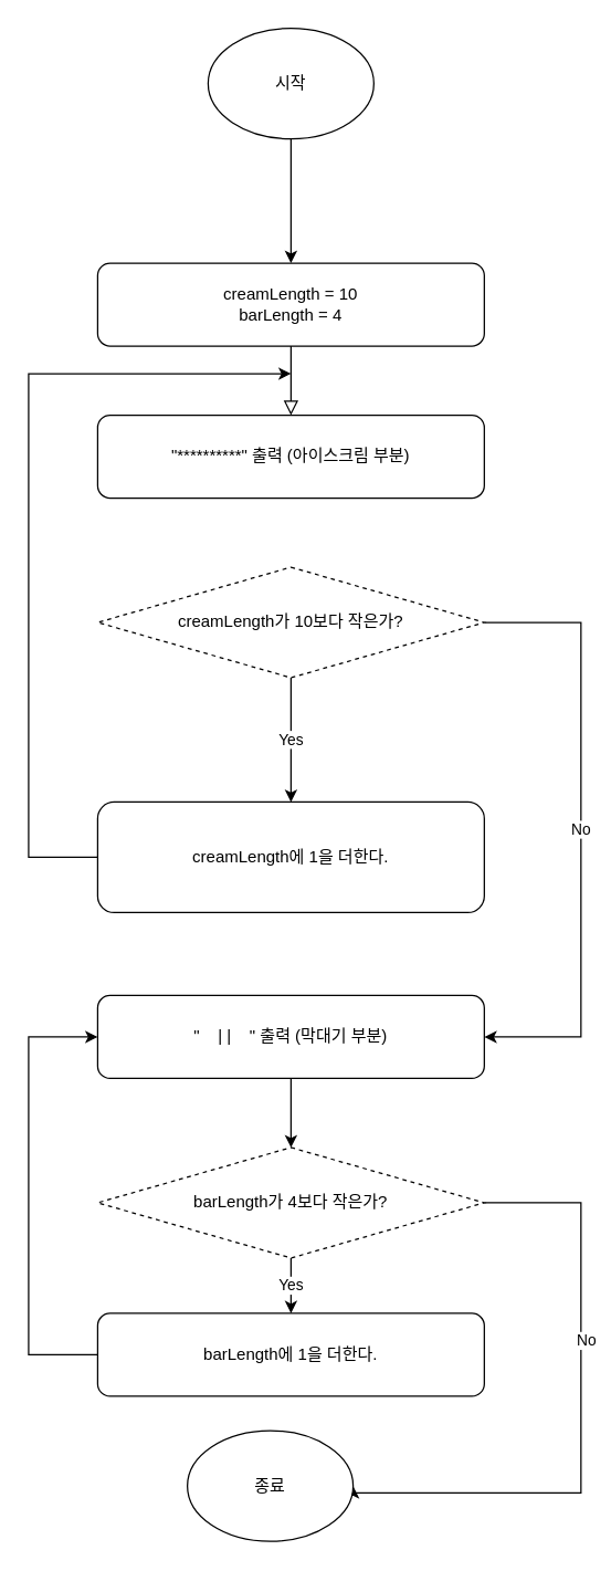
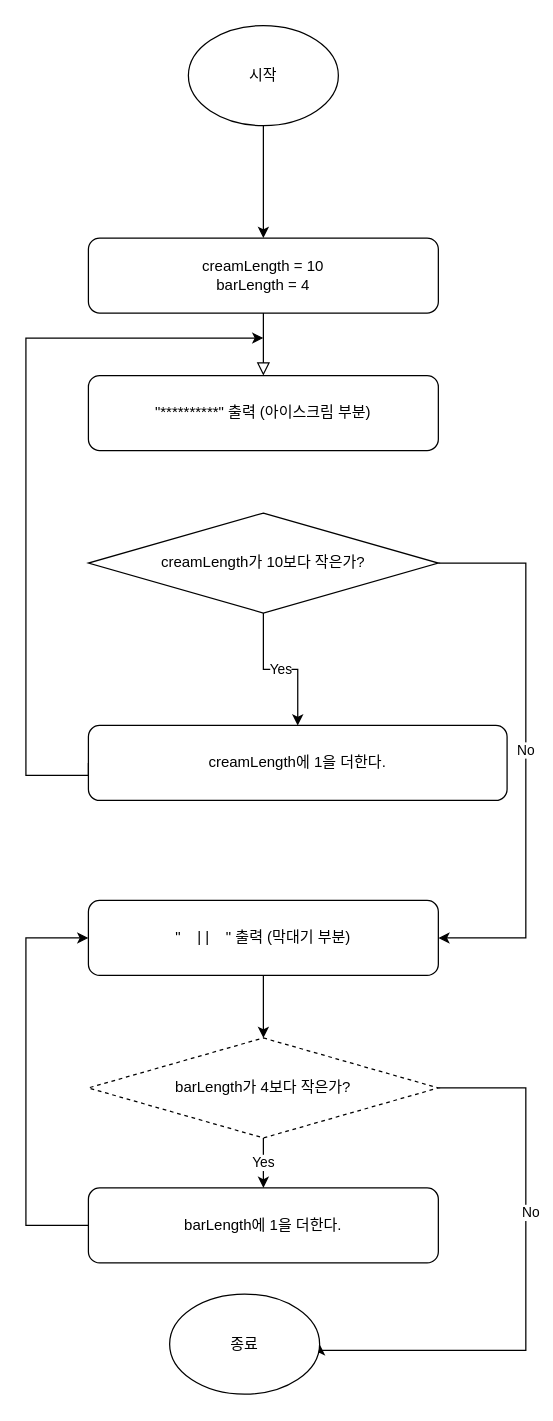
- <mxCell id="11" value="creamLength가 10보다 작은가?" style="rhombus;whiteSpace=wrap;html=1;dashed=1;" vertex="1" parent="1"><mxGeometry x="70" y="410" width="280" height="80" as="geometry" /></mxCell>
+ <mxCell id="11" value="creamLength가 10보다 작은가?" style="rhombus;whiteSpace=wrap;html=1;" vertex="1" parent="1"><mxGeometry x="70" y="410" width="280" height="80" as="geometry" /></mxCell>
- <mxCell id="4" value="creamLength에 1을 더한다." style="rounded=1;whiteSpace=wrap;html=1;" vertex="1" parent="1"><mxGeometry x="70" y="580" width="280" height="80" as="geometry" /></mxCell>
+ <mxCell id="4" value="creamLength에 1을 더한다." style="rounded=1;whiteSpace=wrap;html=1;" vertex="1" parent="1"><mxGeometry x="70" y="580" width="335" height="60" as="geometry" /></mxCell>
